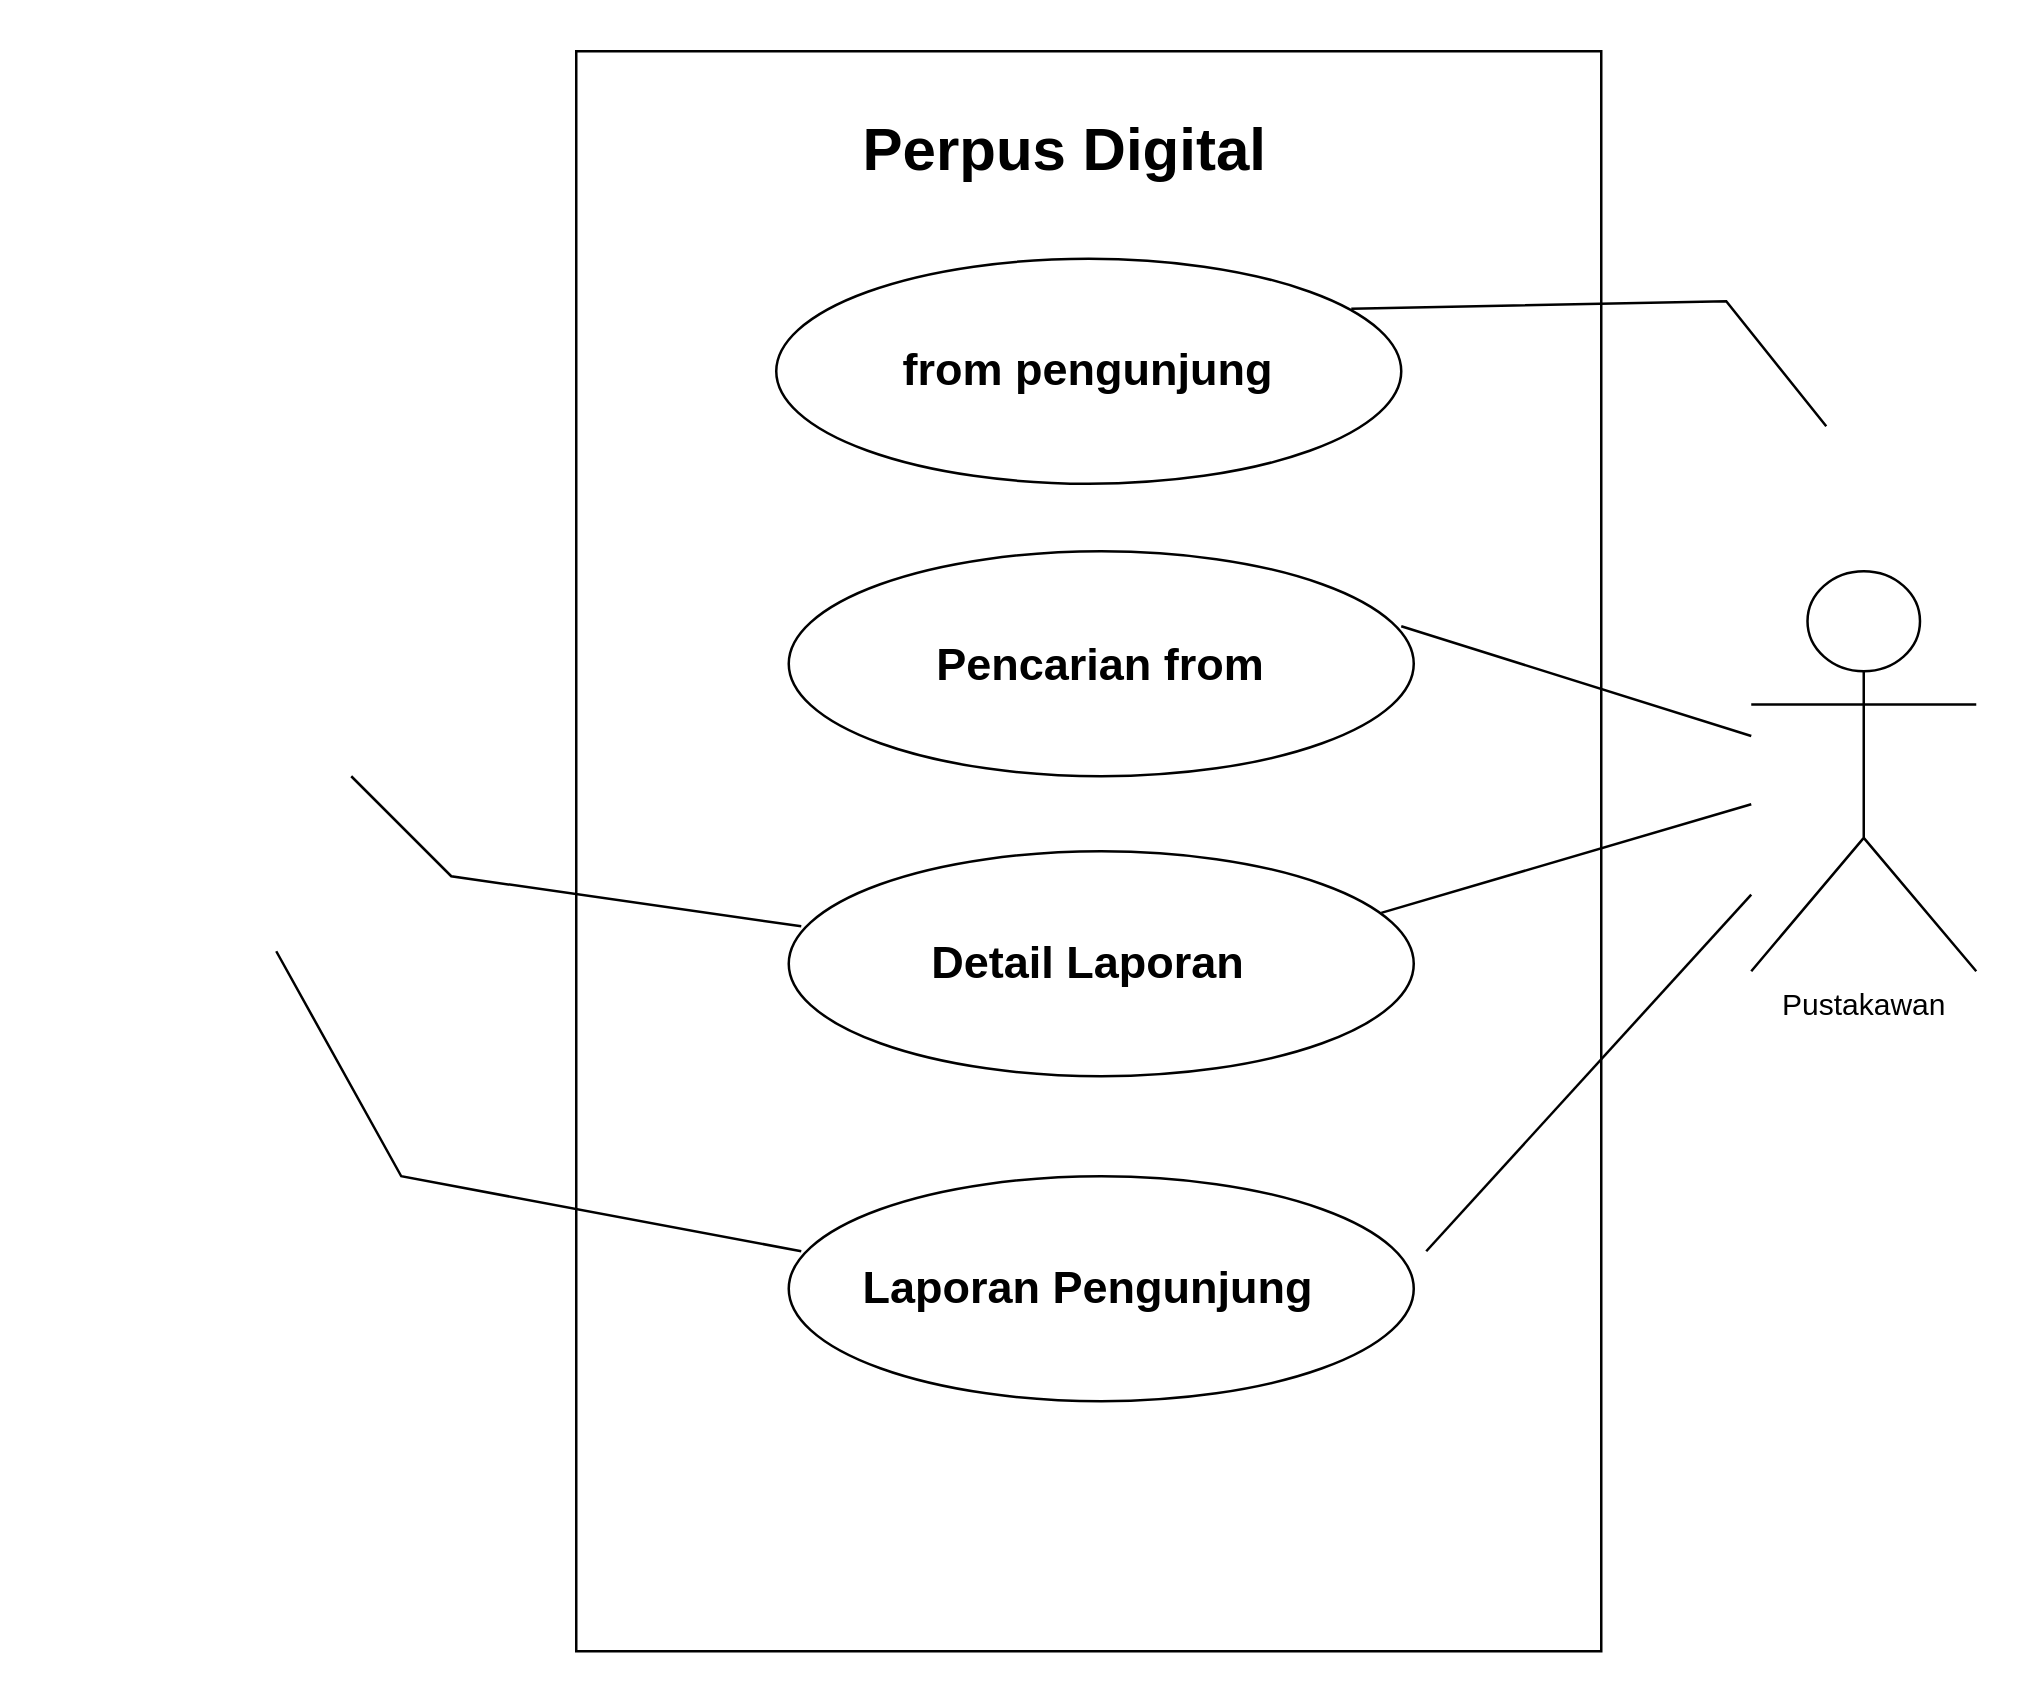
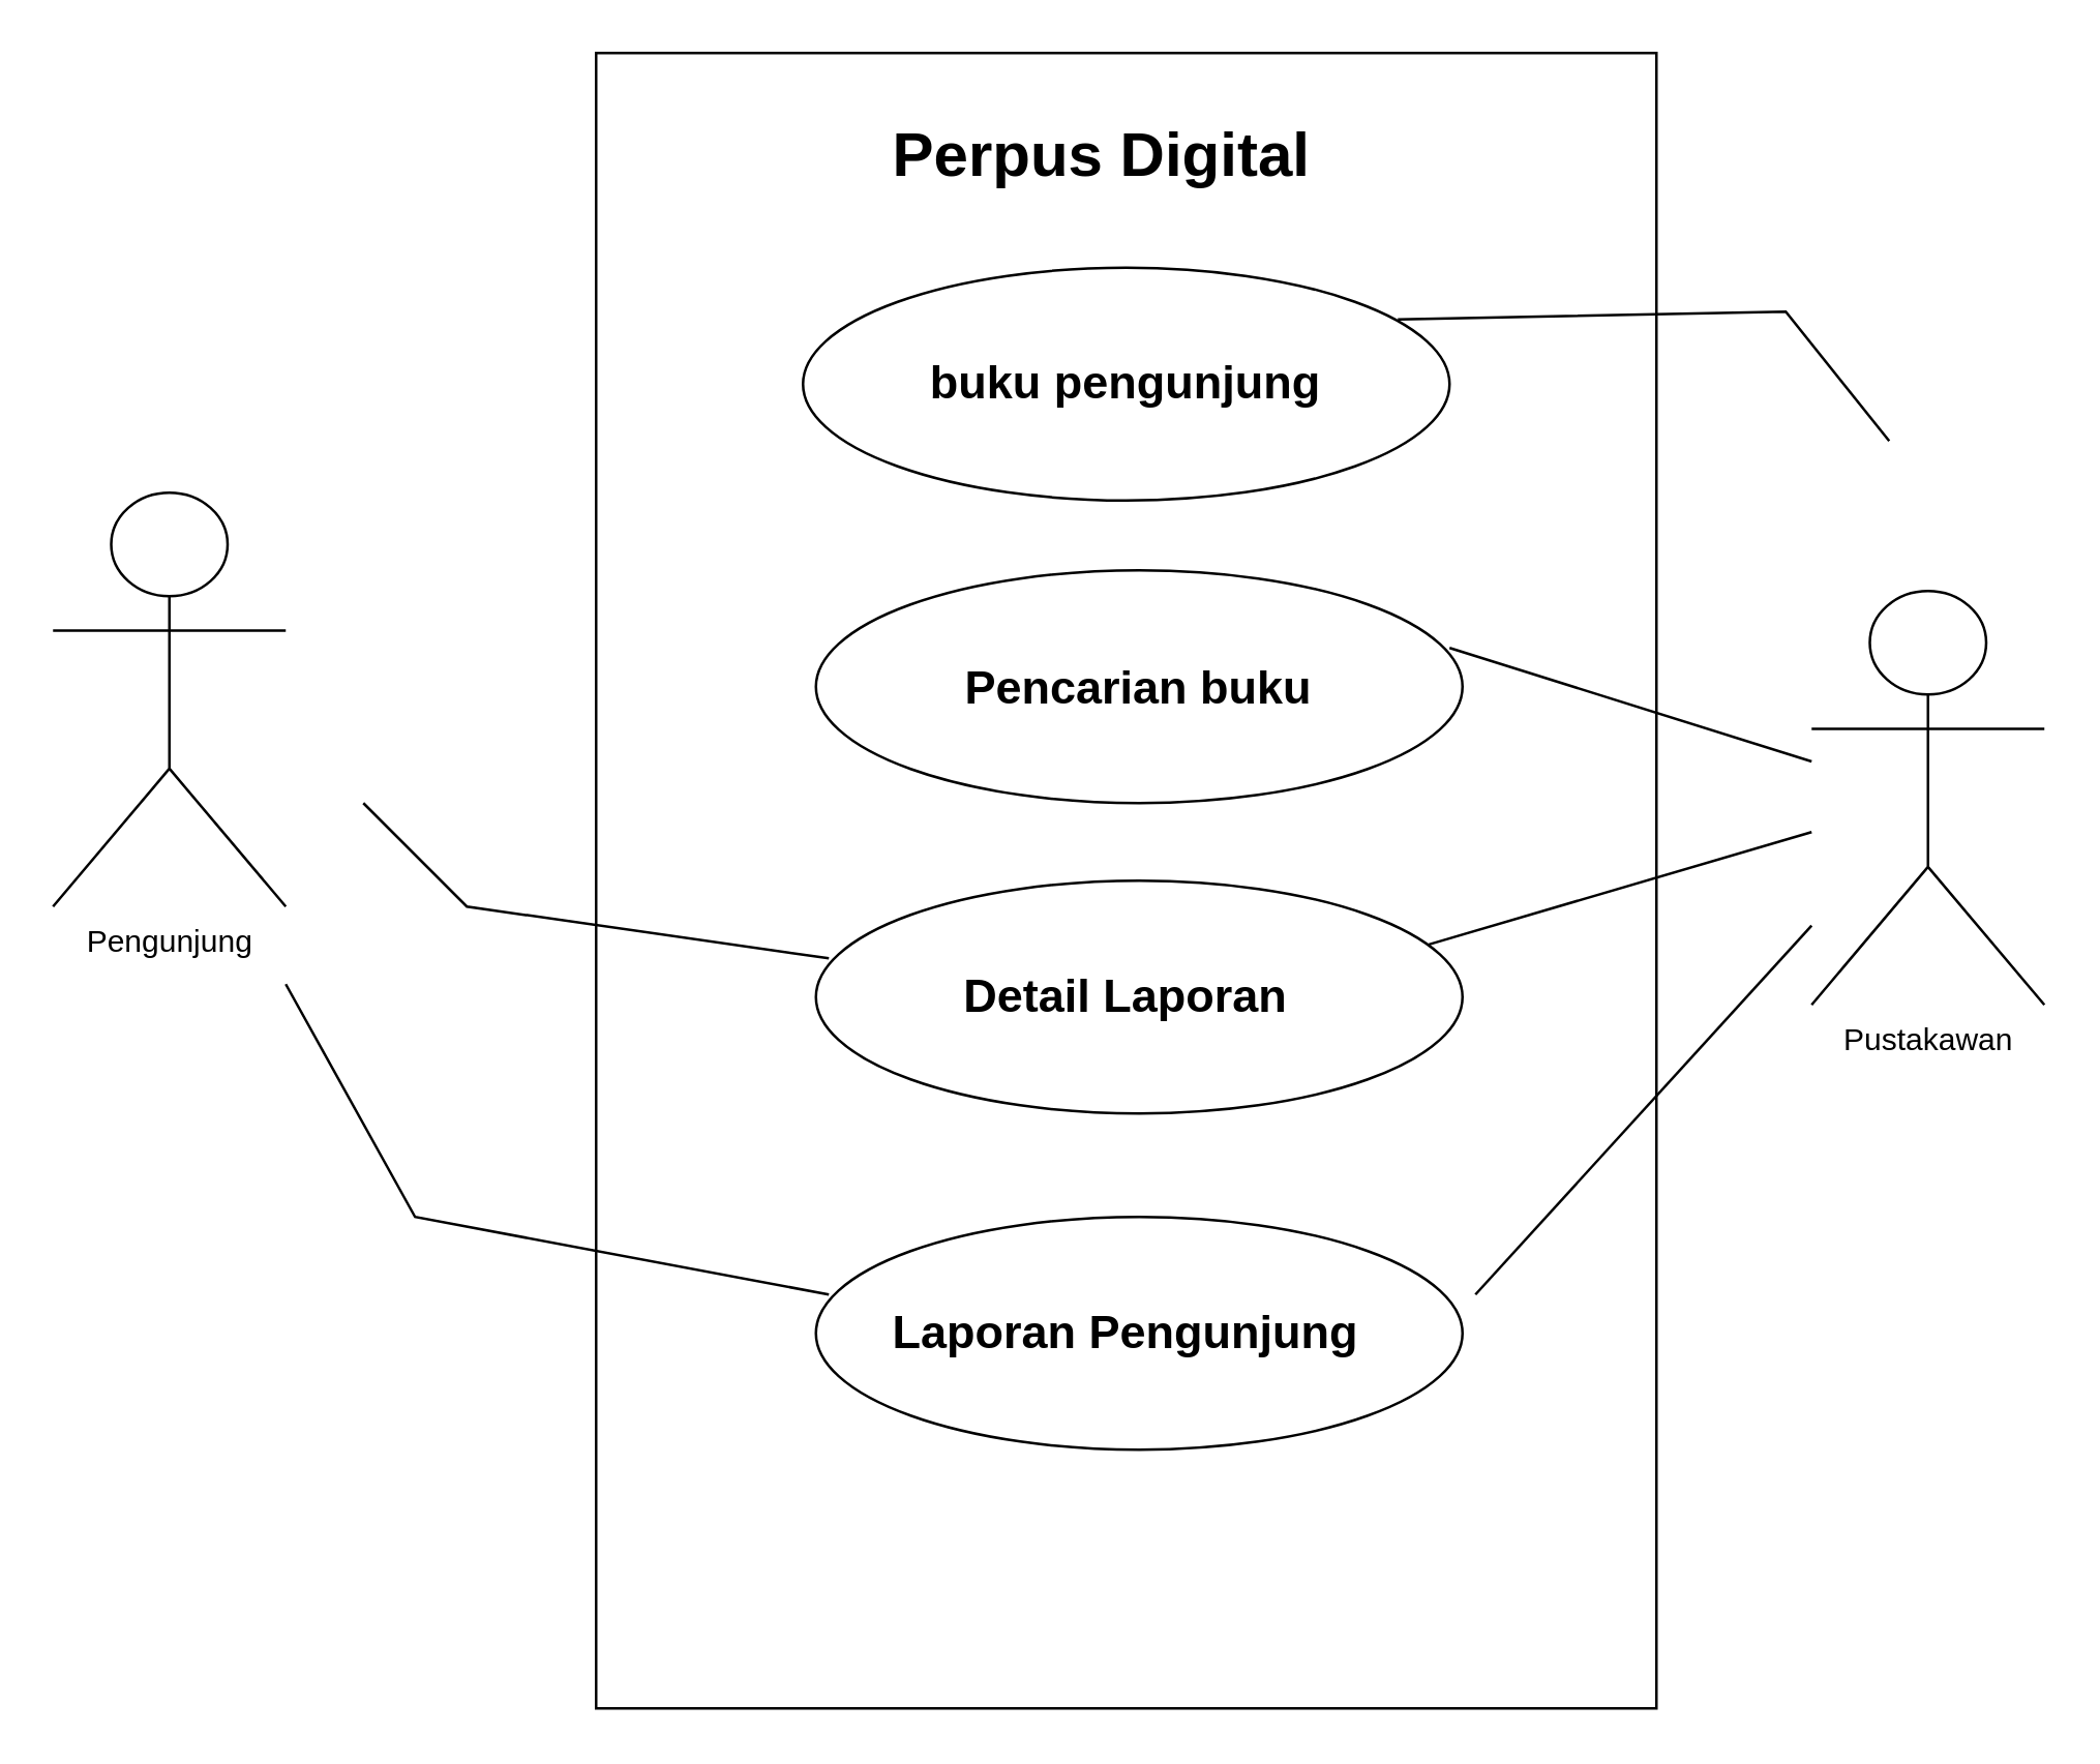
- <mxCell id="10" value="&lt;h2&gt;from pengunjung&lt;/h2&gt;" style="text;html=1;strokeColor=none;fillColor=none;align=center;verticalAlign=middle;whiteSpace=wrap;rounded=0;fontStyle=0;fontFamily=Helvetica;" vertex="1" parent="1"><mxGeometry x="205" y="133" width="460" height="30" as="geometry" /></mxCell>
+ <mxCell id="10" value="&lt;h2&gt;buku pengunjung&lt;/h2&gt;" style="text;html=1;strokeColor=none;fillColor=none;align=center;verticalAlign=middle;whiteSpace=wrap;rounded=0;fontStyle=0;fontFamily=Helvetica;" vertex="1" parent="1"><mxGeometry x="205" y="133" width="460" height="30" as="geometry" /></mxCell>
+ <mxCell id="9" value="Pengunjung" style="shape=umlActor;verticalLabelPosition=bottom;verticalAlign=top;html=1;outlineConnect=0;" vertex="1" parent="1"><mxGeometry x="20" y="190" width="90" height="160" as="geometry" /></mxCell>
- <mxCell id="11" value="&lt;h2&gt;Pencarian from&lt;/h2&gt;&lt;div&gt;&lt;br&gt;&lt;/div&gt;" style="text;html=1;strokeColor=none;fillColor=none;align=center;verticalAlign=middle;whiteSpace=wrap;rounded=0;fontStyle=0;fontFamily=Helvetica;" vertex="1" parent="1"><mxGeometry x="210" y="258" width="460" height="30" as="geometry" /></mxCell>
+ <mxCell id="11" value="&lt;h2&gt;Pencarian buku&lt;/h2&gt;&lt;div&gt;&lt;br&gt;&lt;/div&gt;" style="text;html=1;strokeColor=none;fillColor=none;align=center;verticalAlign=middle;whiteSpace=wrap;rounded=0;fontStyle=0;fontFamily=Helvetica;" vertex="1" parent="1"><mxGeometry x="210" y="258" width="460" height="30" as="geometry" /></mxCell>
